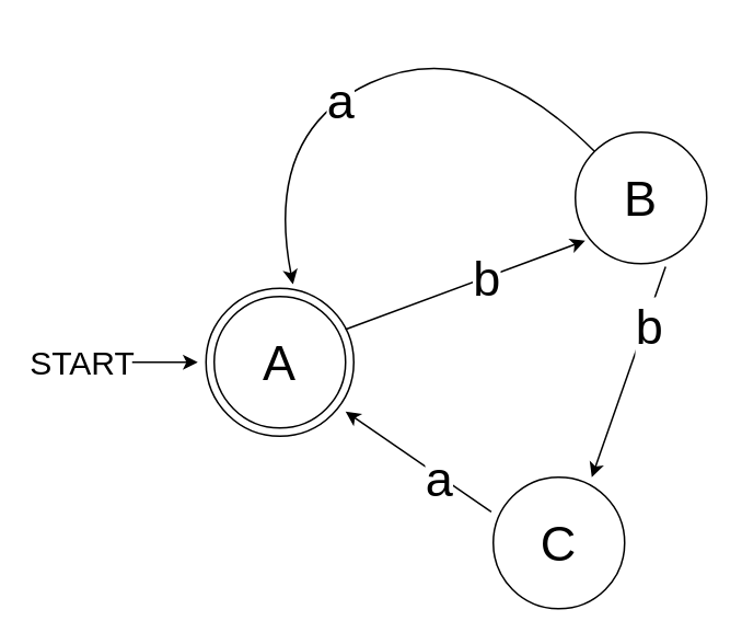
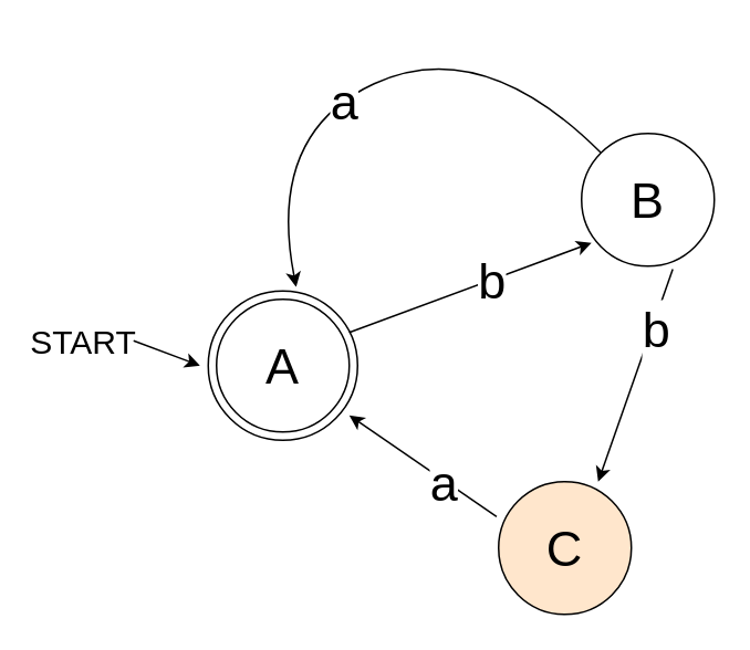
- <mxCell id="5" value="&lt;font style=&quot;font-size: 20px;&quot;&gt;START&lt;/font&gt;" style="text;html=1;strokeColor=none;fillColor=none;align=center;verticalAlign=middle;whiteSpace=wrap;rounded=0;" vertex="1" parent="1"><mxGeometry y="205" width="60" height="30" as="geometry" x="20" /></mxCell>
+ <mxCell id="5" value="&lt;font style=&quot;font-size: 20px;&quot;&gt;START&lt;/font&gt;" style="text;html=1;strokeColor=none;fillColor=none;align=center;verticalAlign=middle;whiteSpace=wrap;rounded=0;" vertex="1" parent="1"><mxGeometry x="20" y="190" width="60" height="30" as="geometry" /></mxCell>
- <mxCell id="11" value="C" style="ellipse;whiteSpace=wrap;html=1;fontSize=30;" vertex="1" parent="1"><mxGeometry x="300" y="290" width="80" height="80" as="geometry" /></mxCell>
+ <mxCell id="11" value="C" style="ellipse;whiteSpace=wrap;html=1;fontSize=30;fillColor=#ffe6cc;" vertex="1" parent="1"><mxGeometry x="300" y="290" width="80" height="80" as="geometry" /></mxCell>
